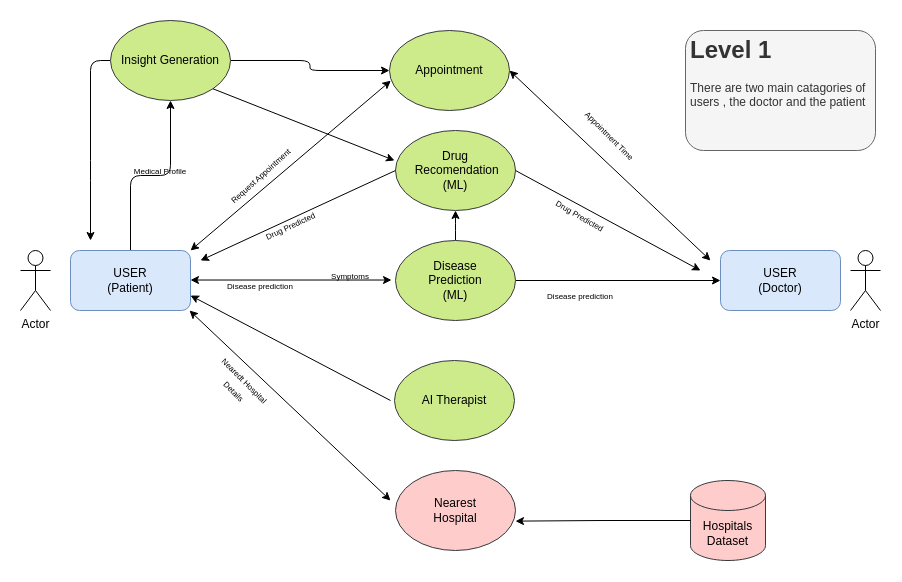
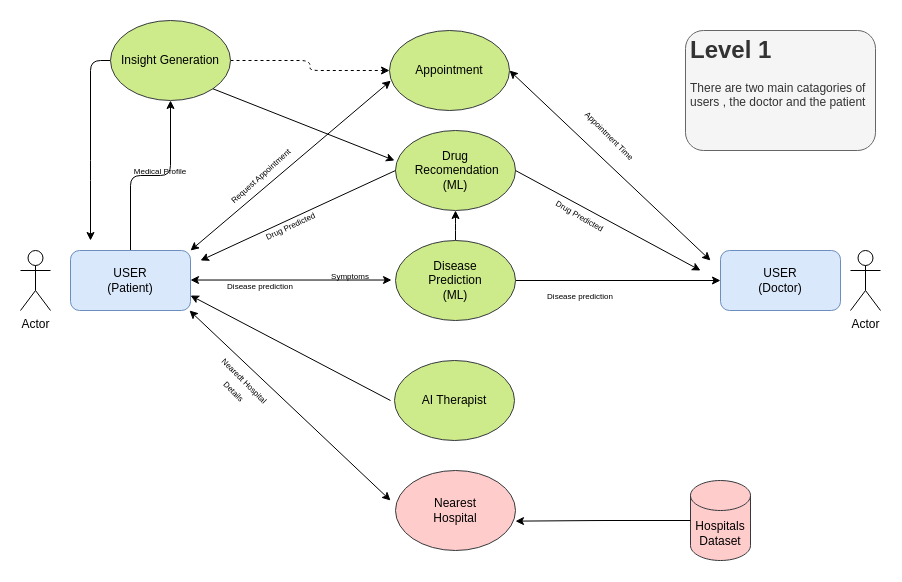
- <mxCell id="16" style="edgeStyle=orthogonalEdgeStyle;rounded=1;orthogonalLoop=1;jettySize=auto;html=1;entryX=0;entryY=0.5;entryDx=0;entryDy=0;" parent="1" source="17" target="12" edge="1"><mxGeometry relative="1" as="geometry" /></mxCell>
+ <mxCell id="16" style="edgeStyle=orthogonalEdgeStyle;rounded=1;orthogonalLoop=1;jettySize=auto;html=1;entryX=0;entryY=0.5;entryDx=0;entryDy=0;dashed=1;" parent="1" source="17" target="12" edge="1"><mxGeometry relative="1" as="geometry" /></mxCell>
- <mxCell id="26" value="Hospitals Dataset" style="shape=cylinder3;whiteSpace=wrap;html=1;boundedLbl=1;backgroundOutline=1;size=15;fillColor=#ffcccc;strokeColor=#36393d;rounded=1;" parent="1" vertex="1"><mxGeometry x="690" y="480" width="75" height="80" as="geometry" /></mxCell>
+ <mxCell id="26" value="Hospitals Dataset" style="shape=cylinder3;whiteSpace=wrap;html=1;boundedLbl=1;backgroundOutline=1;size=15;fillColor=#ffcccc;strokeColor=#36393d;rounded=1;" parent="1" vertex="1"><mxGeometry x="690" y="480" width="60" height="80" as="geometry" /></mxCell>
